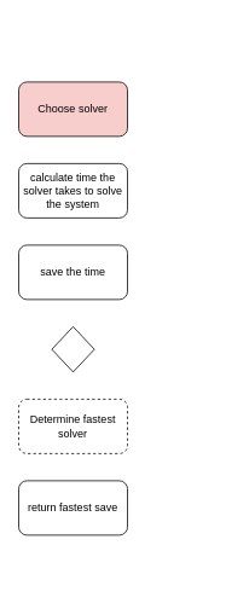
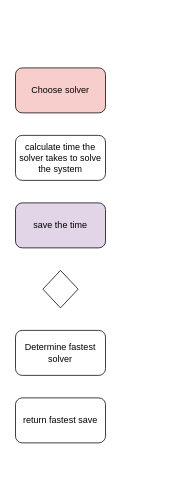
- <mxCell id="7" value="save the time" style="rounded=1;whiteSpace=wrap;html=1;" parent="1" vertex="1"><mxGeometry x="20" y="270" width="120" height="60" as="geometry" /></mxCell>
+ <mxCell id="7" value="save the time" style="rounded=1;whiteSpace=wrap;html=1;fillColor=#e1d5e7;" parent="1" vertex="1"><mxGeometry x="20" y="270" width="120" height="60" as="geometry" /></mxCell>
- <mxCell id="12" value="Determine fastest solver" style="rounded=1;whiteSpace=wrap;html=1;dashed=1;" parent="1" vertex="1"><mxGeometry x="20" y="440" width="120" height="60" as="geometry" /></mxCell>
+ <mxCell id="12" value="Determine fastest solver" style="rounded=1;whiteSpace=wrap;html=1;" parent="1" vertex="1"><mxGeometry x="20" y="440" width="120" height="60" as="geometry" /></mxCell>
+ <mxCell id="11" style="edgeStyle=orthogonalEdgeStyle;rounded=0;orthogonalLoop=1;jettySize=auto;html=1;exitX=0.5;exitY=1;exitDx=0;exitDy=0;entryX=0.5;entryY=0;entryDx=0;entryDy=0;strokeColor=#FFFFFF;" parent="1" source="12" target="14" edge="1"><mxGeometry relative="1" as="geometry" /></mxCell>
